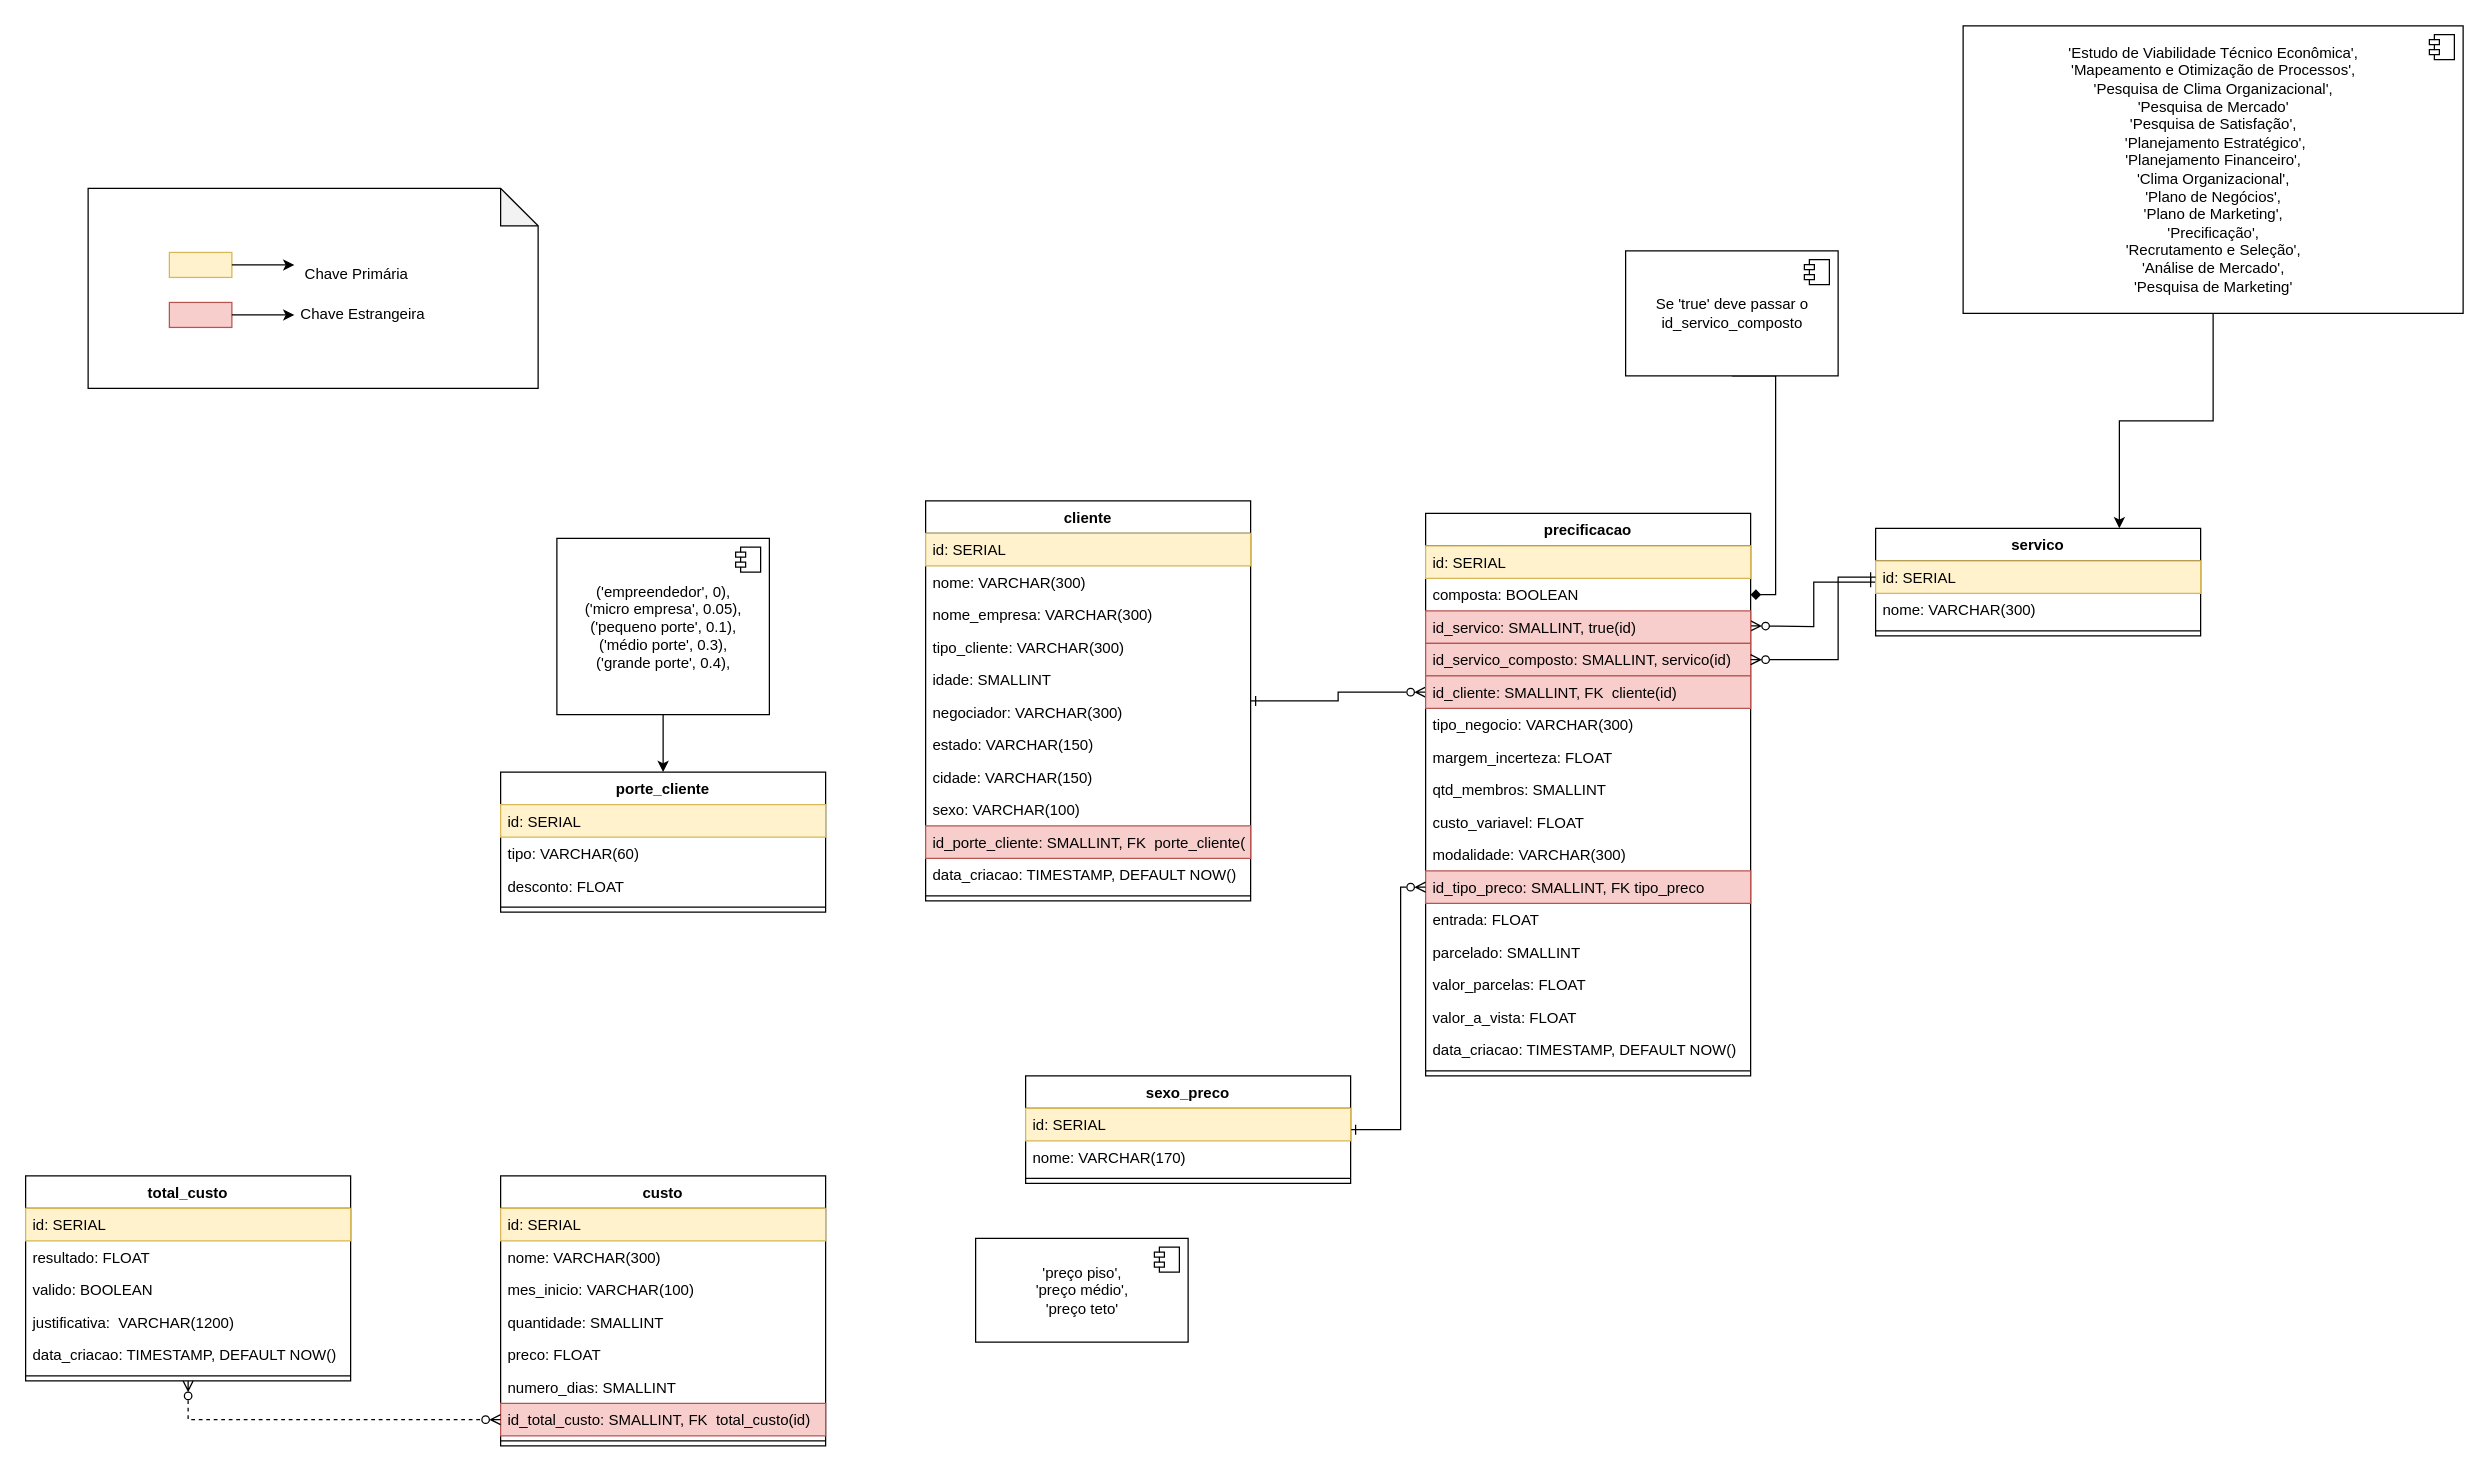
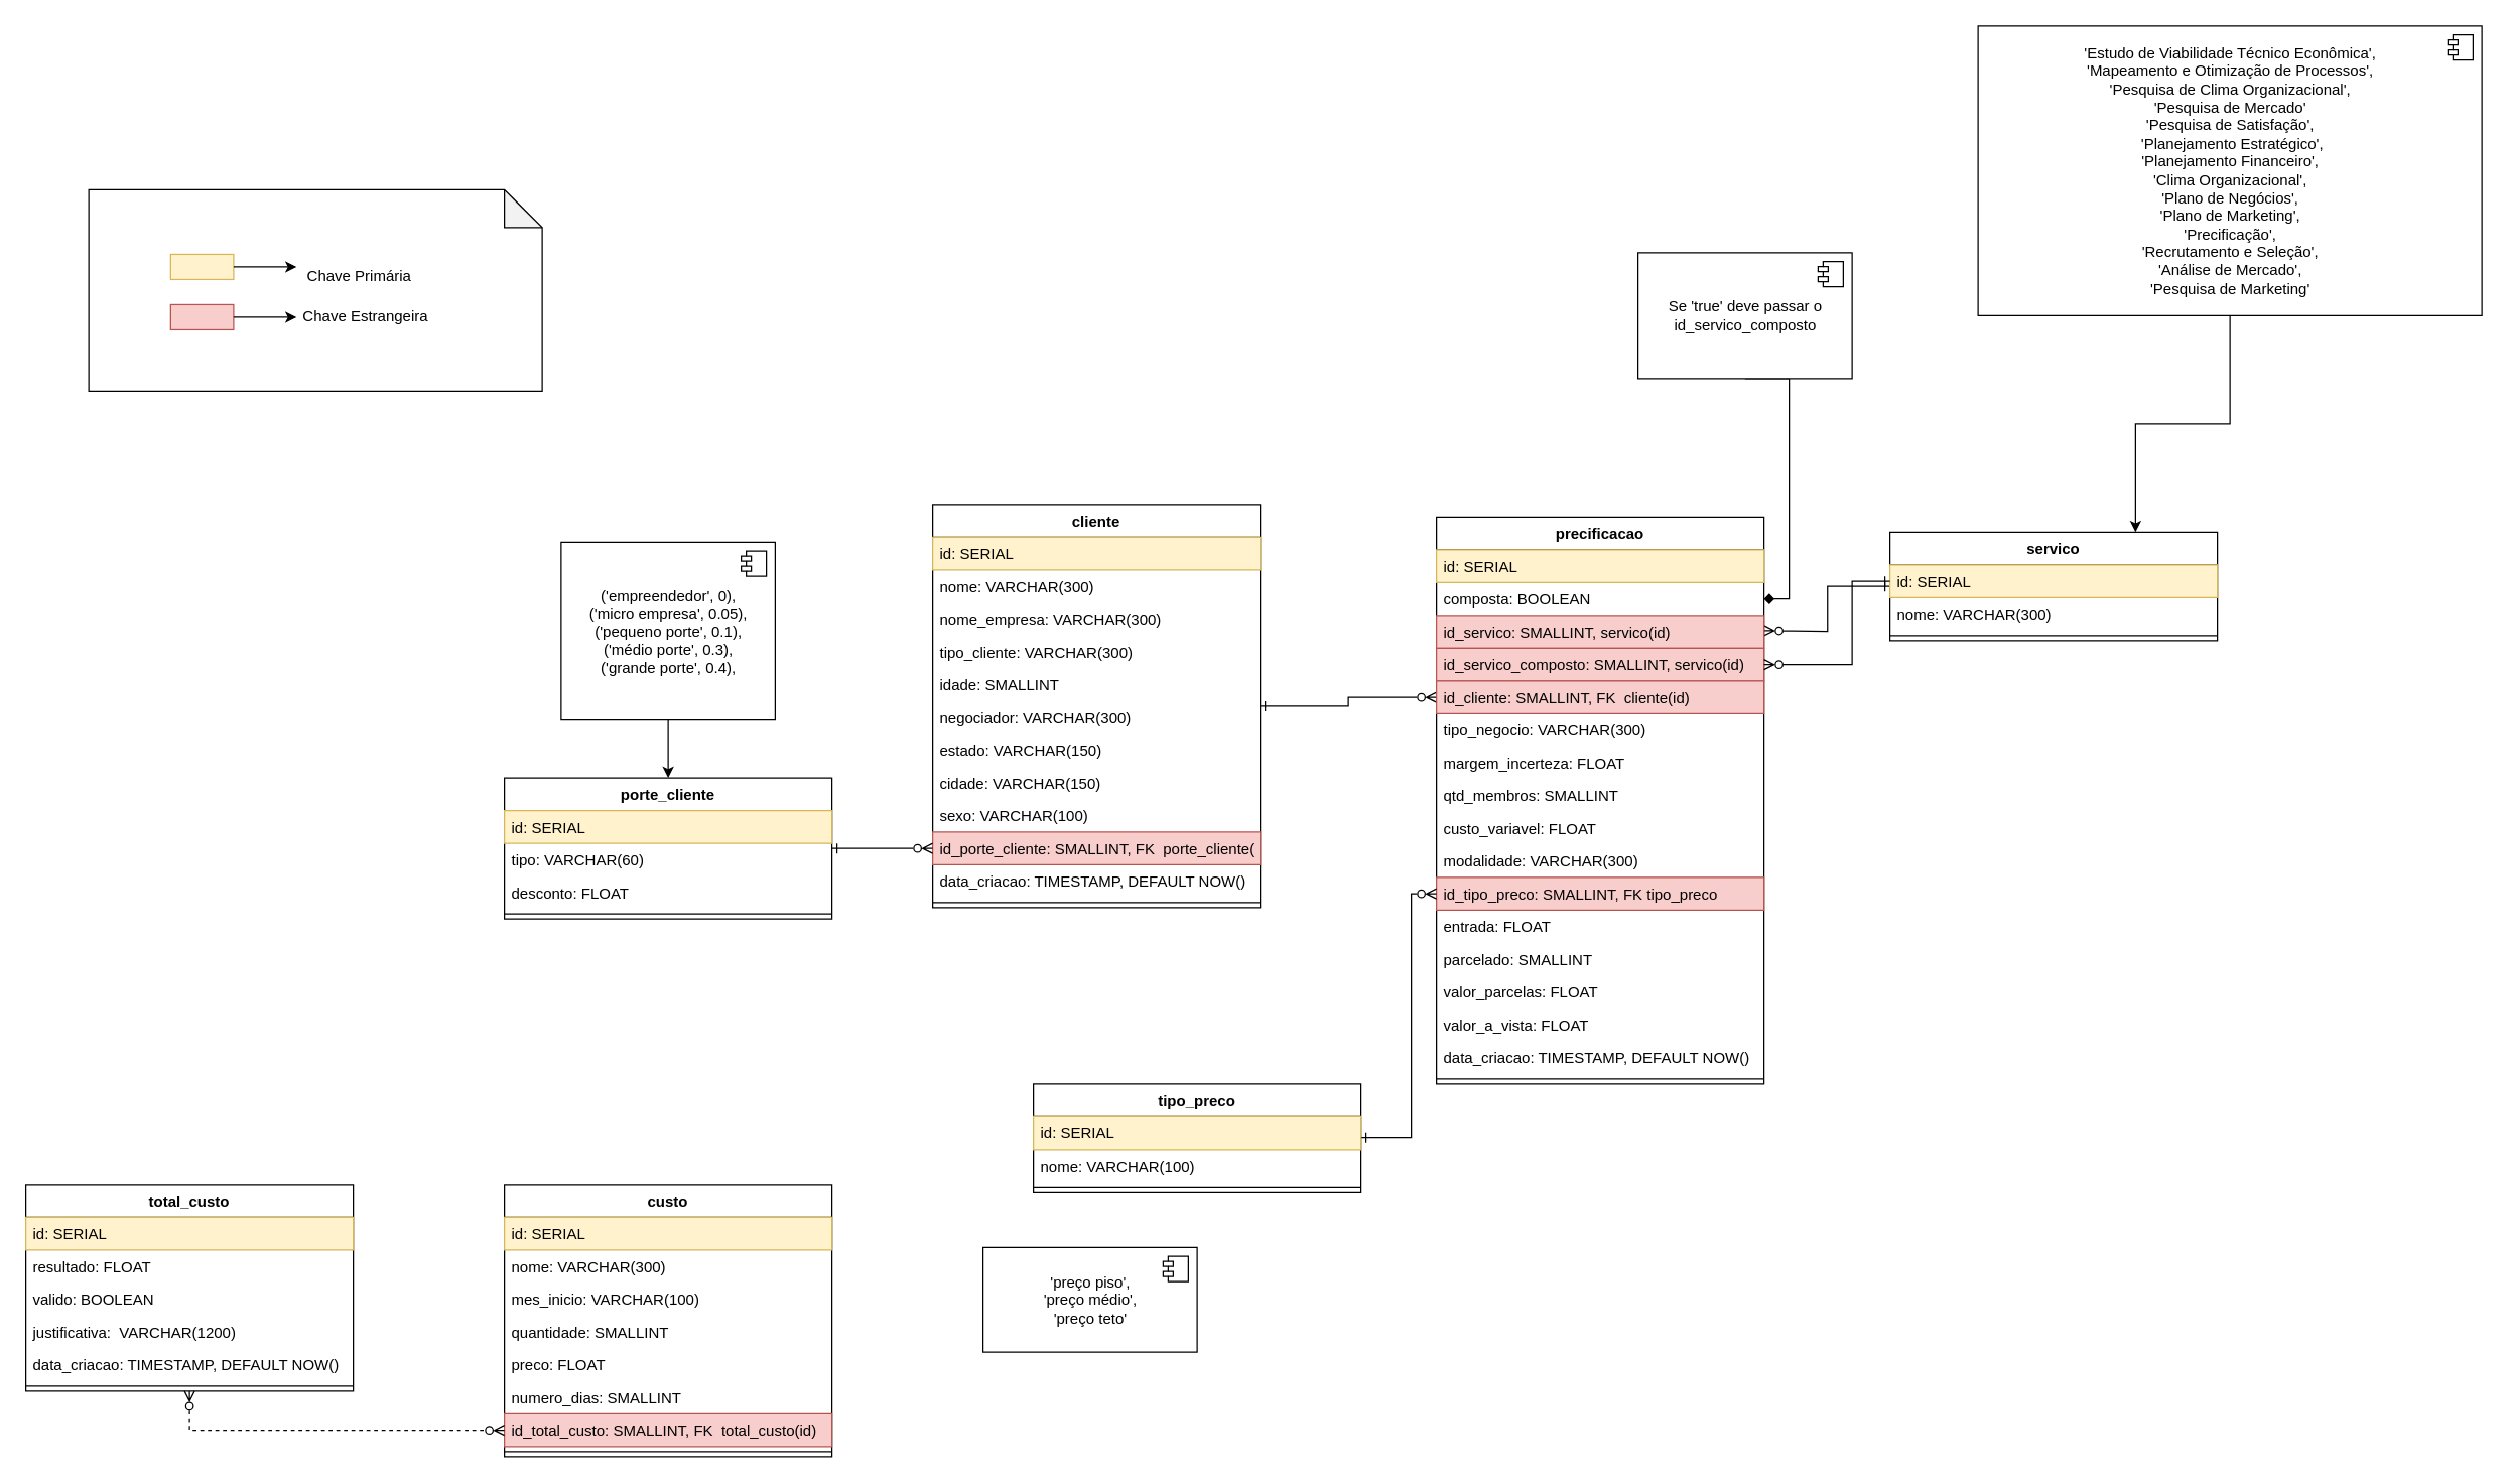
- <mxCell id="45" value="id_servico: SMALLINT, true(id)" style="text;align=left;verticalAlign=top;spacingLeft=4;spacingRight=4;overflow=hidden;rotatable=0;points=[[0,0.5],[1,0.5]];portConstraint=eastwest;rounded=0;shadow=0;html=0;fillColor=#f8cecc;strokeColor=#b85450;" parent="42" vertex="1"><mxGeometry y="78" width="260" height="26" as="geometry" /></mxCell>
+ <mxCell id="45" value="id_servico: SMALLINT, servico(id)" style="text;align=left;verticalAlign=top;spacingLeft=4;spacingRight=4;overflow=hidden;rotatable=0;points=[[0,0.5],[1,0.5]];portConstraint=eastwest;rounded=0;shadow=0;html=0;fillColor=#f8cecc;strokeColor=#b85450;" parent="42" vertex="1"><mxGeometry y="78" width="260" height="26" as="geometry" /></mxCell>
+ <mxCell id="33" style="edgeStyle=orthogonalEdgeStyle;rounded=0;orthogonalLoop=1;jettySize=auto;html=1;entryX=0;entryY=0.5;entryDx=0;entryDy=0;startArrow=ERone;startFill=0;endArrow=ERzeroToMany;endFill=0;" parent="1" source="34" target="30" edge="1"><mxGeometry relative="1" as="geometry"><mxPoint x="1080" y="670" as="targetPoint" /></mxGeometry></mxCell>
- <mxCell id="65" value="sexo_preco" style="swimlane;fontStyle=1;align=center;verticalAlign=top;childLayout=stackLayout;horizontal=1;startSize=26;horizontalStack=0;resizeParent=1;resizeParentMax=0;resizeLast=0;collapsible=1;marginBottom=0;" parent="1" vertex="1"><mxGeometry x="820" y="860" width="260" height="86" as="geometry" /></mxCell>
+ <mxCell id="65" value="tipo_preco" style="swimlane;fontStyle=1;align=center;verticalAlign=top;childLayout=stackLayout;horizontal=1;startSize=26;horizontalStack=0;resizeParent=1;resizeParentMax=0;resizeLast=0;collapsible=1;marginBottom=0;" parent="1" vertex="1"><mxGeometry x="820" y="860" width="260" height="86" as="geometry" /></mxCell>
- <mxCell id="67" value="nome: VARCHAR(170)" style="text;align=left;verticalAlign=top;spacingLeft=4;spacingRight=4;overflow=hidden;rotatable=0;points=[[0,0.5],[1,0.5]];portConstraint=eastwest;rounded=0;shadow=0;html=0;" parent="65" vertex="1"><mxGeometry y="52" width="260" height="26" as="geometry" /></mxCell>
+ <mxCell id="67" value="nome: VARCHAR(100)" style="text;align=left;verticalAlign=top;spacingLeft=4;spacingRight=4;overflow=hidden;rotatable=0;points=[[0,0.5],[1,0.5]];portConstraint=eastwest;rounded=0;shadow=0;html=0;" parent="65" vertex="1"><mxGeometry y="52" width="260" height="26" as="geometry" /></mxCell>
